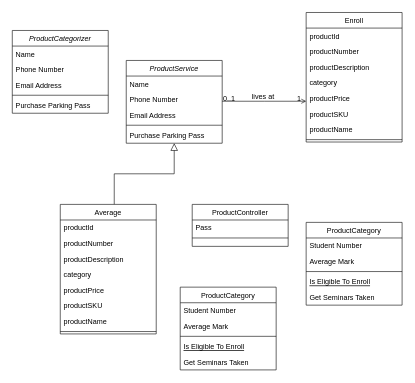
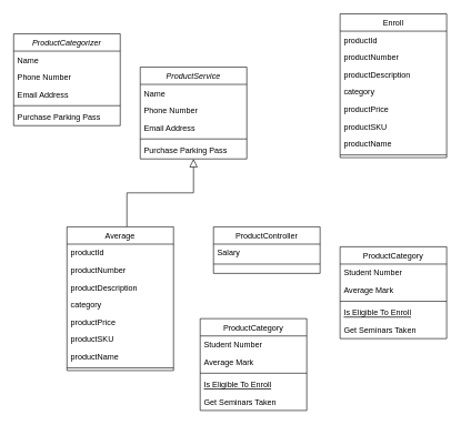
- <mxCell id="21" value="" style="endArrow=open;shadow=0;strokeWidth=1;rounded=0;curved=0;endFill=1;edgeStyle=elbowEdgeStyle;elbow=vertical;" parent="1" source="2" target="12" edge="1"><mxGeometry x="0.5" y="41" relative="1" as="geometry"><mxPoint x="370" y="172" as="sourcePoint" /><mxPoint x="530" y="172" as="targetPoint" /><mxPoint x="-40" y="32" as="offset" /></mxGeometry></mxCell>
- <mxCell id="22" value="0..1" style="resizable=0;align=left;verticalAlign=bottom;labelBackgroundColor=none;fontSize=12;" parent="21" connectable="0" vertex="1"><mxGeometry x="-1" relative="1" as="geometry"><mxPoint y="4" as="offset" /></mxGeometry></mxCell>
- <mxCell id="23" value="1" style="resizable=0;align=right;verticalAlign=bottom;labelBackgroundColor=none;fontSize=12;" parent="21" connectable="0" vertex="1"><mxGeometry x="1" relative="1" as="geometry"><mxPoint x="-7" y="4" as="offset" /></mxGeometry></mxCell>
- <mxCell id="24" value="lives at" style="text;html=1;resizable=0;points=[];;align=center;verticalAlign=middle;labelBackgroundColor=none;rounded=0;shadow=0;strokeWidth=1;fontSize=12;" parent="21" vertex="1" connectable="0"><mxGeometry x="0.5" y="49" relative="1" as="geometry"><mxPoint x="-38" y="40" as="offset" /></mxGeometry></mxCell>
- <mxCell id="10" value="Pass" style="text;align=left;verticalAlign=top;spacingLeft=4;spacingRight=4;overflow=hidden;rotatable=0;points=[[0,0.5],[1,0.5]];portConstraint=eastwest;" parent="9" vertex="1"><mxGeometry y="26" width="160" height="26" as="geometry" /></mxCell>
+ <mxCell id="10" value="Salary" style="text;align=left;verticalAlign=top;spacingLeft=4;spacingRight=4;overflow=hidden;rotatable=0;points=[[0,0.5],[1,0.5]];portConstraint=eastwest;" parent="9" vertex="1"><mxGeometry y="26" width="160" height="26" as="geometry" /></mxCell>
